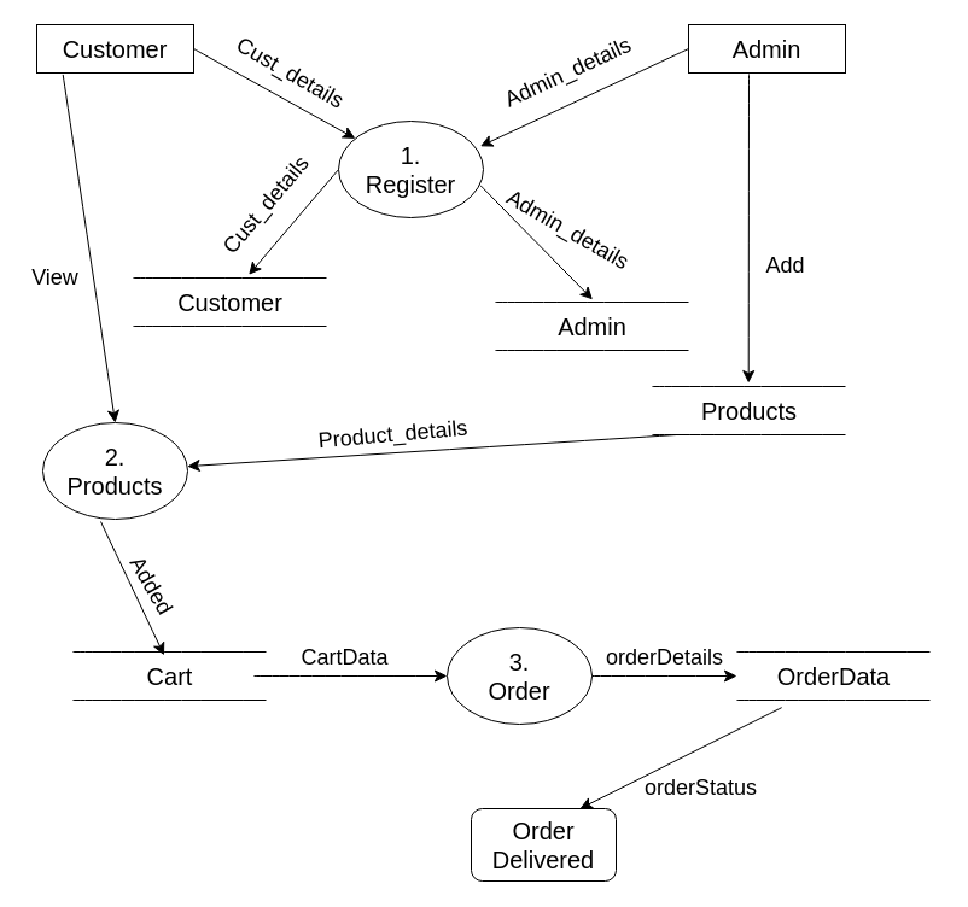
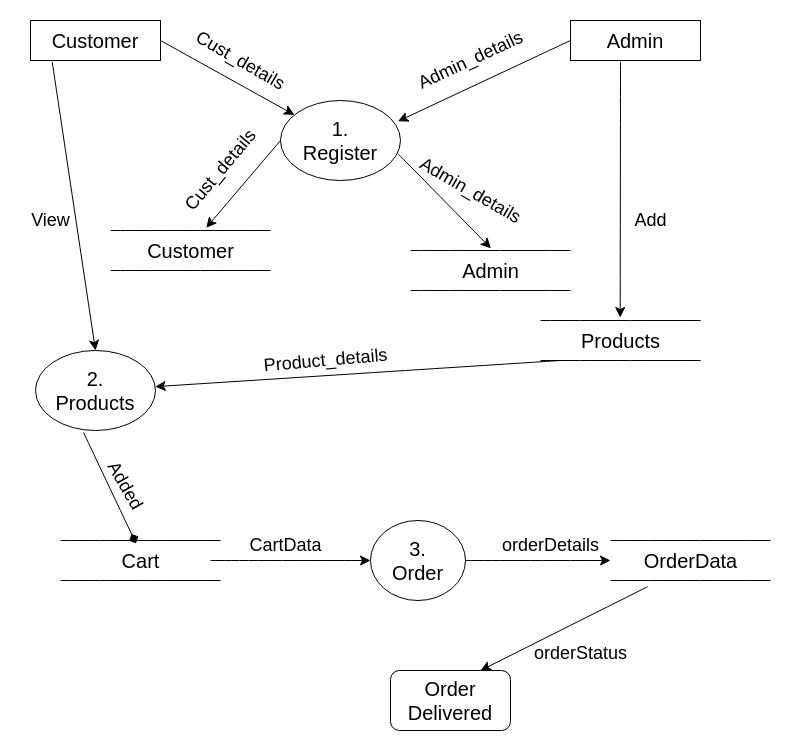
- <mxCell id="23" value="&lt;font style=&quot;font-size: 18px;&quot;&gt;View&lt;/font&gt;" style="text;html=1;align=center;verticalAlign=middle;resizable=0;points=[];autosize=1;strokeColor=none;fillColor=none;fontSize=16;" vertex="1" parent="1"><mxGeometry x="15" y="210" width="60" height="40" as="geometry" /></mxCell>
+ <mxCell id="23" value="&lt;font style=&quot;font-size: 18px;&quot;&gt;View&lt;/font&gt;" style="text;html=1;align=center;verticalAlign=middle;resizable=0;points=[];autosize=1;strokeColor=none;fillColor=none;fontSize=16;" vertex="1" parent="1"><mxGeometry x="20" y="200" width="60" height="40" as="geometry" /></mxCell>
- <mxCell id="37" value="" style="endArrow=classic;html=1;rounded=0;fontSize=12;startSize=8;endSize=8;curved=1;exitX=0.4;exitY=1.025;exitDx=0;exitDy=0;exitPerimeter=0;entryX=0.425;entryY=0.071;entryDx=0;entryDy=0;entryPerimeter=0;" edge="1" parent="1" source="21" target="36"><mxGeometry width="50" height="50" relative="1" as="geometry"><mxPoint x="-20" y="530" as="sourcePoint" /><mxPoint x="30" y="480" as="targetPoint" /></mxGeometry></mxCell>
+ <mxCell id="37" value="" style="endArrow=diamond;html=1;rounded=0;fontSize=12;startSize=8;endSize=8;curved=1;exitX=0.4;exitY=1.025;exitDx=0;exitDy=0;exitPerimeter=0;entryX=0.425;entryY=0.071;entryDx=0;entryDy=0;entryPerimeter=0;" edge="1" parent="1" source="21" target="36"><mxGeometry width="50" height="50" relative="1" as="geometry"><mxPoint x="-20" y="530" as="sourcePoint" /><mxPoint x="30" y="480" as="targetPoint" /></mxGeometry></mxCell>
- <mxCell id="26" value="&lt;font style=&quot;font-size: 20px;&quot;&gt;3.&lt;br&gt;Order&lt;br&gt;&lt;/font&gt;" style="ellipse;whiteSpace=wrap;html=1;fontSize=16;" vertex="1" parent="1"><mxGeometry x="370" y="520" width="120" height="80" as="geometry" /></mxCell>
+ <mxCell id="26" value="&lt;font style=&quot;font-size: 20px;&quot;&gt;3.&lt;br&gt;Order&lt;br&gt;&lt;/font&gt;" style="ellipse;whiteSpace=wrap;html=1;fontSize=16;" vertex="1" parent="1"><mxGeometry x="370" y="520" width="95" height="80" as="geometry" /></mxCell>
